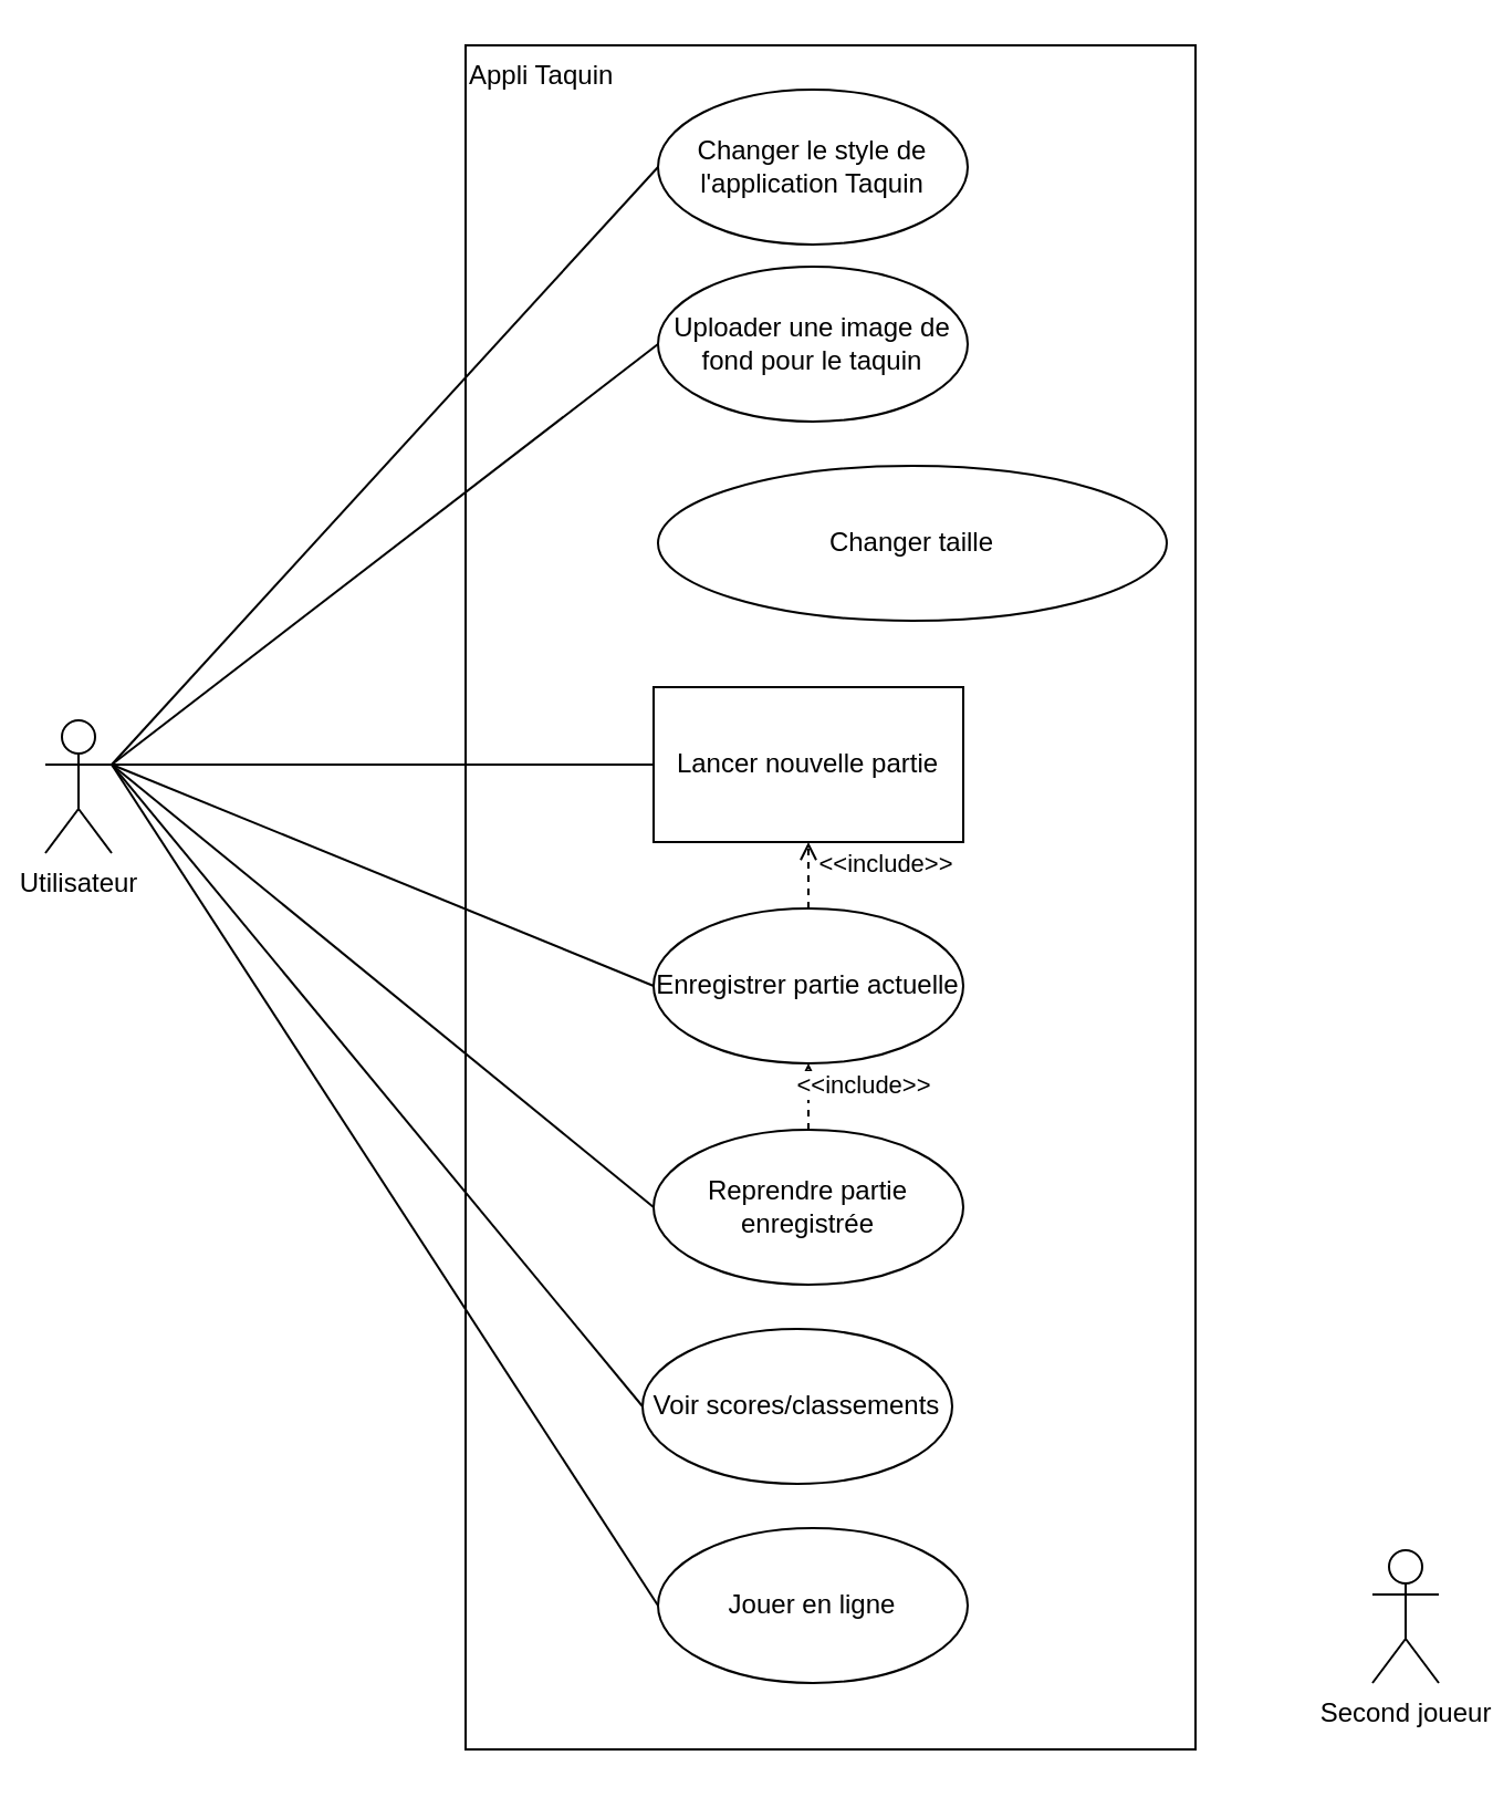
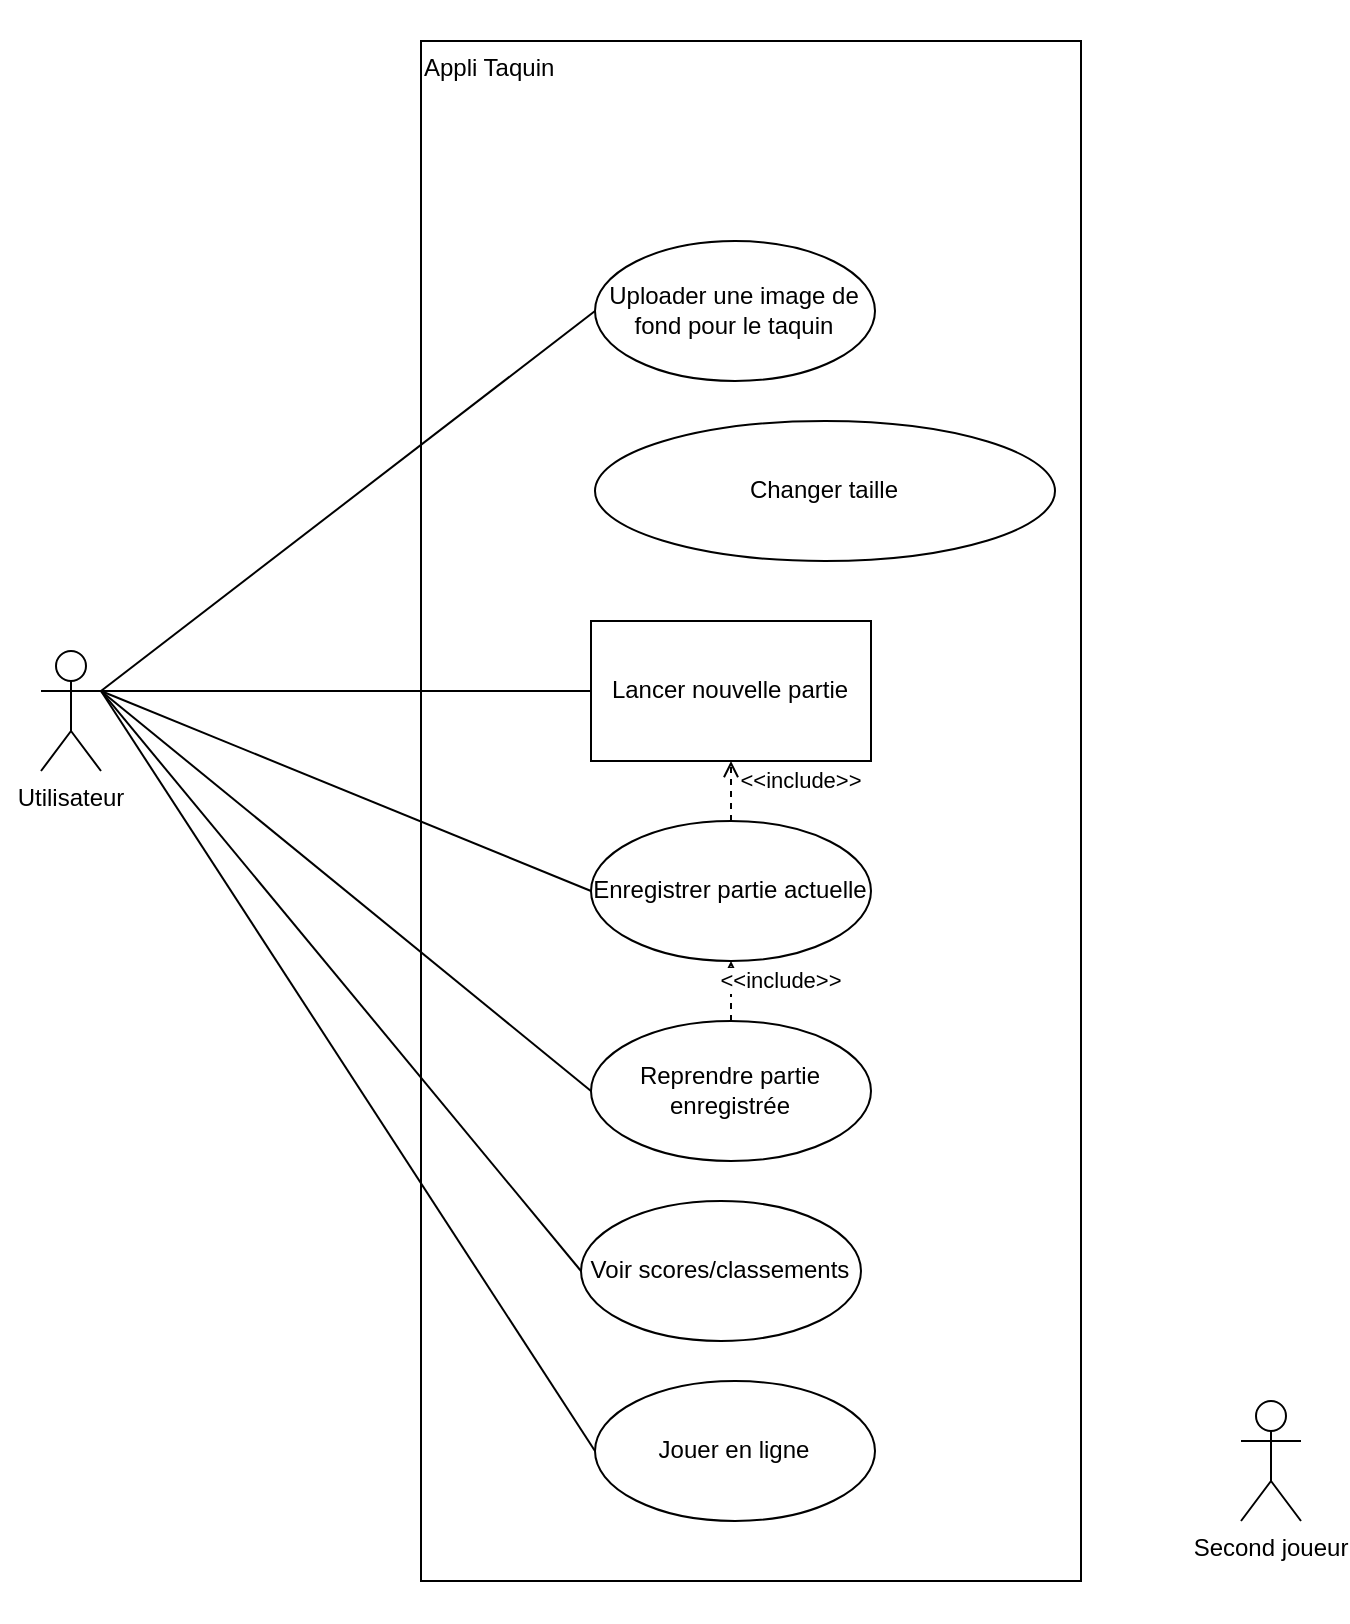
- <mxCell id="17" value="Changer le style de l'application Taquin" style="ellipse;whiteSpace=wrap;html=1;align=center;" parent="1" vertex="1"><mxGeometry x="297" y="40" width="140" height="70" as="geometry" /></mxCell>
- <mxCell id="3" style="rounded=0;orthogonalLoop=1;jettySize=auto;html=1;exitX=1;exitY=0.333;exitDx=0;exitDy=0;exitPerimeter=0;entryX=0;entryY=0.5;entryDx=0;entryDy=0;endArrow=none;endFill=0;" parent="1" source="9" target="17" edge="1"><mxGeometry relative="1" as="geometry" /></mxCell>
